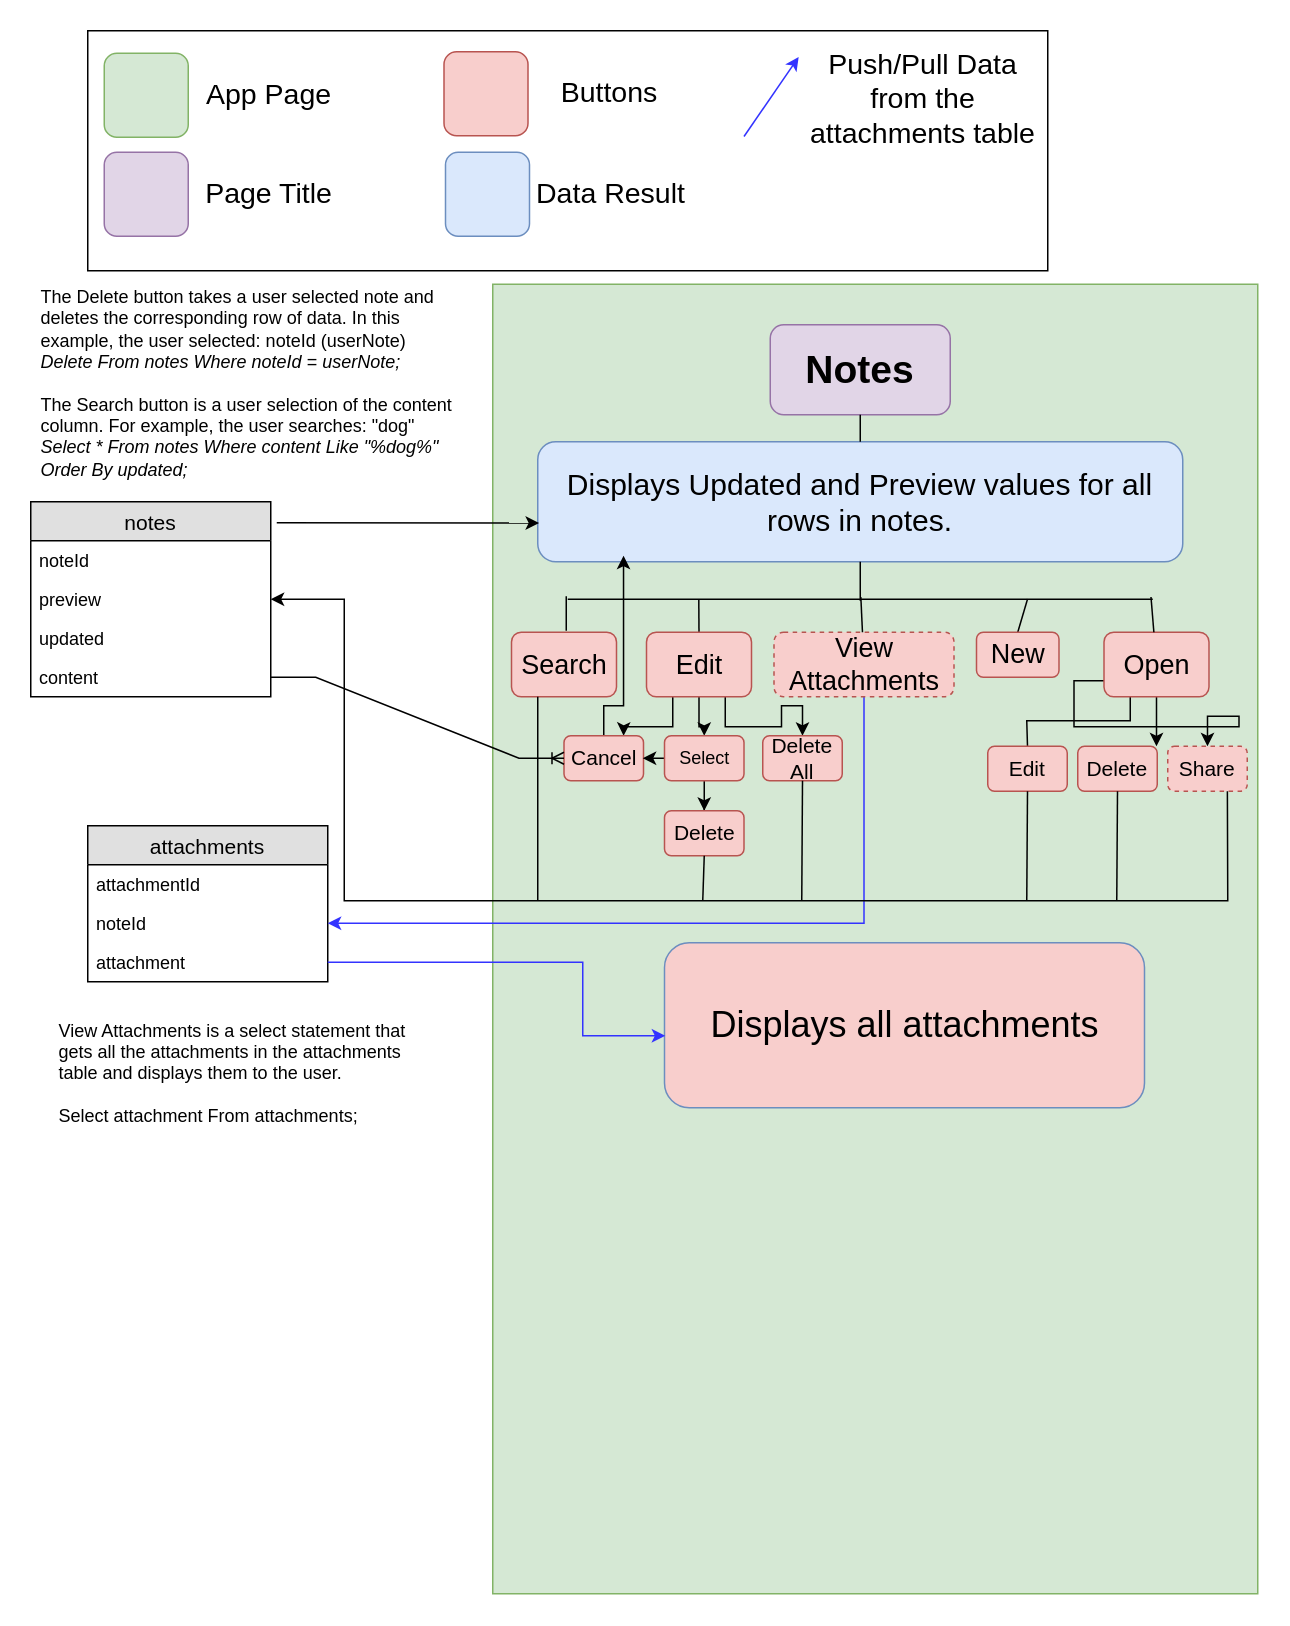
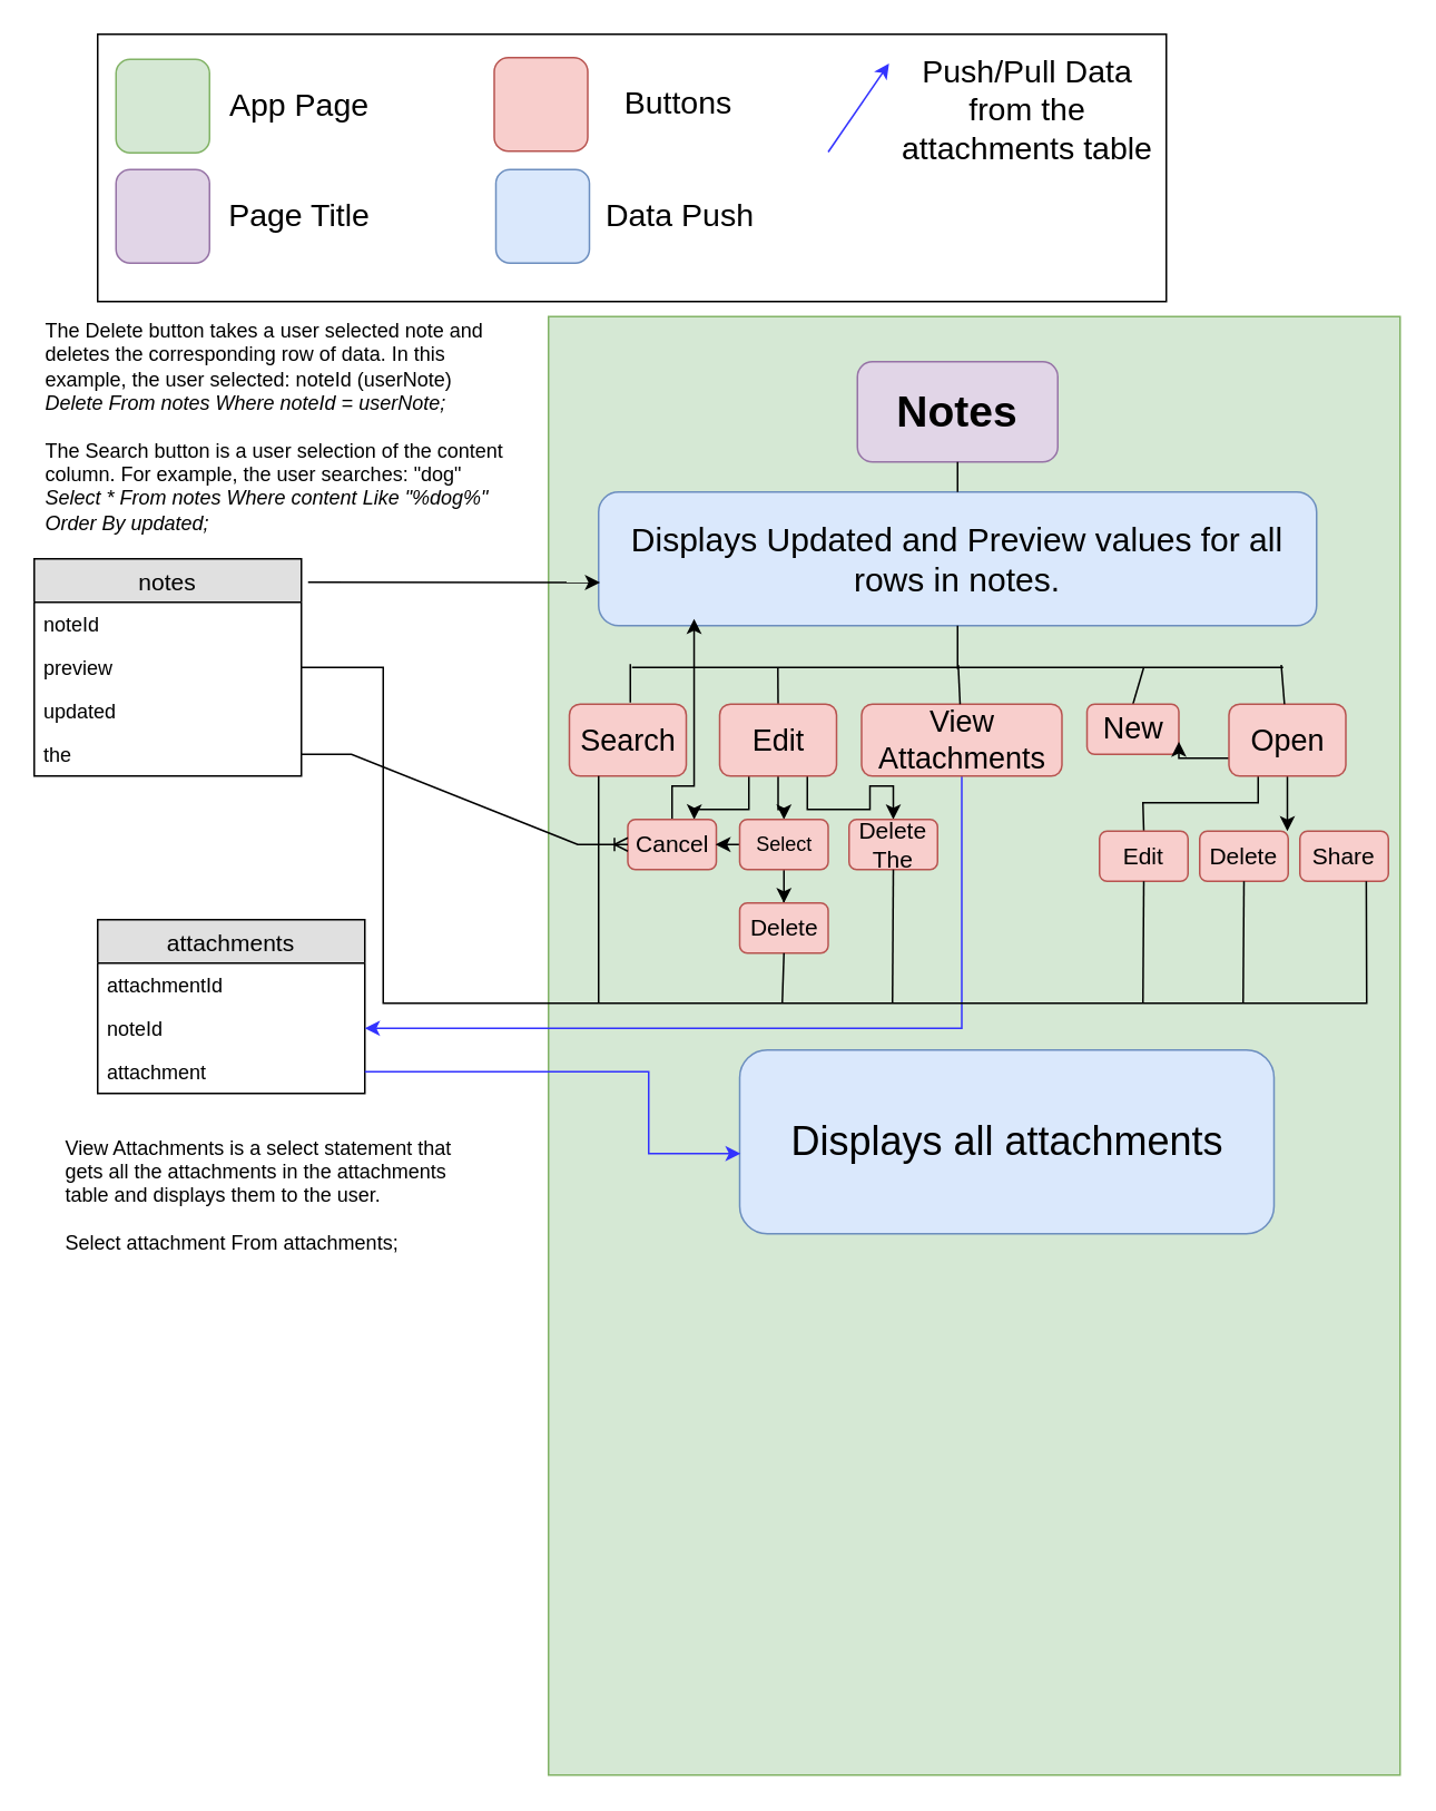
- <mxCell id="10" value="&lt;font style=&quot;font-size: 19px&quot;&gt;Data Result&lt;/font&gt;" style="text;html=1;strokeColor=none;fillColor=none;align=center;verticalAlign=middle;whiteSpace=wrap;rounded=0;" vertex="1" parent="1"><mxGeometry x="306.5" y="119" width="200" height="20" as="geometry" /></mxCell>
+ <mxCell id="10" value="&lt;font style=&quot;font-size: 19px&quot;&gt;Data Push&lt;/font&gt;" style="text;html=1;strokeColor=none;fillColor=none;align=center;verticalAlign=middle;whiteSpace=wrap;rounded=0;" vertex="1" parent="1"><mxGeometry x="306.5" y="119" width="200" height="20" as="geometry" /></mxCell>
- <mxCell id="53" value="" style="endArrow=classic;html=1;entryX=1;entryY=0.5;entryDx=0;entryDy=0;exitX=0.75;exitY=1;exitDx=0;exitDy=0;rounded=0;" edge="1" parent="1" source="51" target="15"><mxGeometry width="50" height="50" relative="1" as="geometry"><mxPoint x="288" y="620" as="sourcePoint" /><mxPoint x="338" y="570" as="targetPoint" /><Array as="points"><mxPoint x="818" y="600" /><mxPoint x="229" y="600" /><mxPoint x="229" y="399" /></Array></mxGeometry></mxCell>
+ <mxCell id="53" value="" style="endArrow=none;html=1;entryX=1;entryY=0.5;entryDx=0;entryDy=0;exitX=0.75;exitY=1;exitDx=0;exitDy=0;rounded=0;" edge="1" parent="1" source="51" target="15"><mxGeometry width="50" height="50" relative="1" as="geometry"><mxPoint x="288" y="620" as="sourcePoint" /><mxPoint x="338" y="570" as="targetPoint" /><Array as="points"><mxPoint x="818" y="600" /><mxPoint x="229" y="600" /><mxPoint x="229" y="399" /></Array></mxGeometry></mxCell>
- <mxCell id="32" value="&lt;font style=&quot;font-size: 18px&quot;&gt;View Attachments&lt;/font&gt;" style="rounded=1;whiteSpace=wrap;html=1;fillColor=#f8cecc;strokeColor=#b85450;dashed=1;" vertex="1" parent="1"><mxGeometry x="515.5" y="421" width="120" height="43" as="geometry" /></mxCell>
+ <mxCell id="32" value="&lt;font style=&quot;font-size: 18px&quot;&gt;View Attachments&lt;/font&gt;" style="rounded=1;whiteSpace=wrap;html=1;fillColor=#f8cecc;strokeColor=#b85450;" vertex="1" parent="1"><mxGeometry x="515.5" y="421" width="120" height="43" as="geometry" /></mxCell>
- <mxCell id="17" value="content" style="text;strokeColor=none;fillColor=none;spacingLeft=4;spacingRight=4;overflow=hidden;rotatable=0;points=[[0,0.5],[1,0.5]];portConstraint=eastwest;fontSize=12;" vertex="1" parent="13"><mxGeometry y="104" width="160" height="26" as="geometry" /></mxCell>
+ <mxCell id="17" value="the" style="text;strokeColor=none;fillColor=none;spacingLeft=4;spacingRight=4;overflow=hidden;rotatable=0;points=[[0,0.5],[1,0.5]];portConstraint=eastwest;fontSize=12;" vertex="1" parent="13"><mxGeometry y="104" width="160" height="26" as="geometry" /></mxCell>
- <mxCell id="36" style="edgeStyle=orthogonalEdgeStyle;rounded=0;orthogonalLoop=1;jettySize=auto;html=1;exitX=0;exitY=0.75;exitDx=0;exitDy=0;" edge="1" parent="1" source="38" target="51"><mxGeometry relative="1" as="geometry" /></mxCell>
+ <mxCell id="36" style="edgeStyle=orthogonalEdgeStyle;rounded=0;orthogonalLoop=1;jettySize=auto;html=1;exitX=0;exitY=0.75;exitDx=0;exitDy=0;entryX=1;entryY=0.75;entryDx=0;entryDy=0;" edge="1" parent="1" source="38" target="34"><mxGeometry relative="1" as="geometry" /></mxCell>
- <mxCell id="48" value="&lt;font style=&quot;font-size: 14px&quot;&gt;Delete All&lt;/font&gt;" style="rounded=1;whiteSpace=wrap;html=1;fillColor=#f8cecc;strokeColor=#b85450;" vertex="1" parent="1"><mxGeometry x="508" y="490" width="53" height="30" as="geometry" /></mxCell>
+ <mxCell id="48" value="&lt;font style=&quot;font-size: 14px&quot;&gt;Delete The&lt;/font&gt;" style="rounded=1;whiteSpace=wrap;html=1;fillColor=#f8cecc;strokeColor=#b85450;" vertex="1" parent="1"><mxGeometry x="508" y="490" width="53" height="30" as="geometry" /></mxCell>
- <mxCell id="51" value="&lt;font style=&quot;font-size: 14px&quot;&gt;Share&lt;/font&gt;" style="rounded=1;whiteSpace=wrap;html=1;fillColor=#f8cecc;strokeColor=#b85450;dashed=1;" vertex="1" parent="1"><mxGeometry x="778" y="497" width="53" height="30" as="geometry" /></mxCell>
+ <mxCell id="51" value="&lt;font style=&quot;font-size: 14px&quot;&gt;Share&lt;/font&gt;" style="rounded=1;whiteSpace=wrap;html=1;fillColor=#f8cecc;strokeColor=#b85450;" vertex="1" parent="1"><mxGeometry x="778" y="497" width="53" height="30" as="geometry" /></mxCell>
- <mxCell id="63" value="&lt;font style=&quot;font-size: 24px&quot;&gt;Displays all attachments&lt;/font&gt;" style="rounded=1;whiteSpace=wrap;html=1;fillColor=#f8cecc;strokeColor=#6c8ebf;" vertex="1" parent="1"><mxGeometry x="442.5" y="628" width="320" height="110" as="geometry" /></mxCell>
+ <mxCell id="63" value="&lt;font style=&quot;font-size: 24px&quot;&gt;Displays all attachments&lt;/font&gt;" style="rounded=1;whiteSpace=wrap;html=1;fillColor=#dae8fc;strokeColor=#6c8ebf;" vertex="1" parent="1"><mxGeometry x="442.5" y="628" width="320" height="110" as="geometry" /></mxCell>
